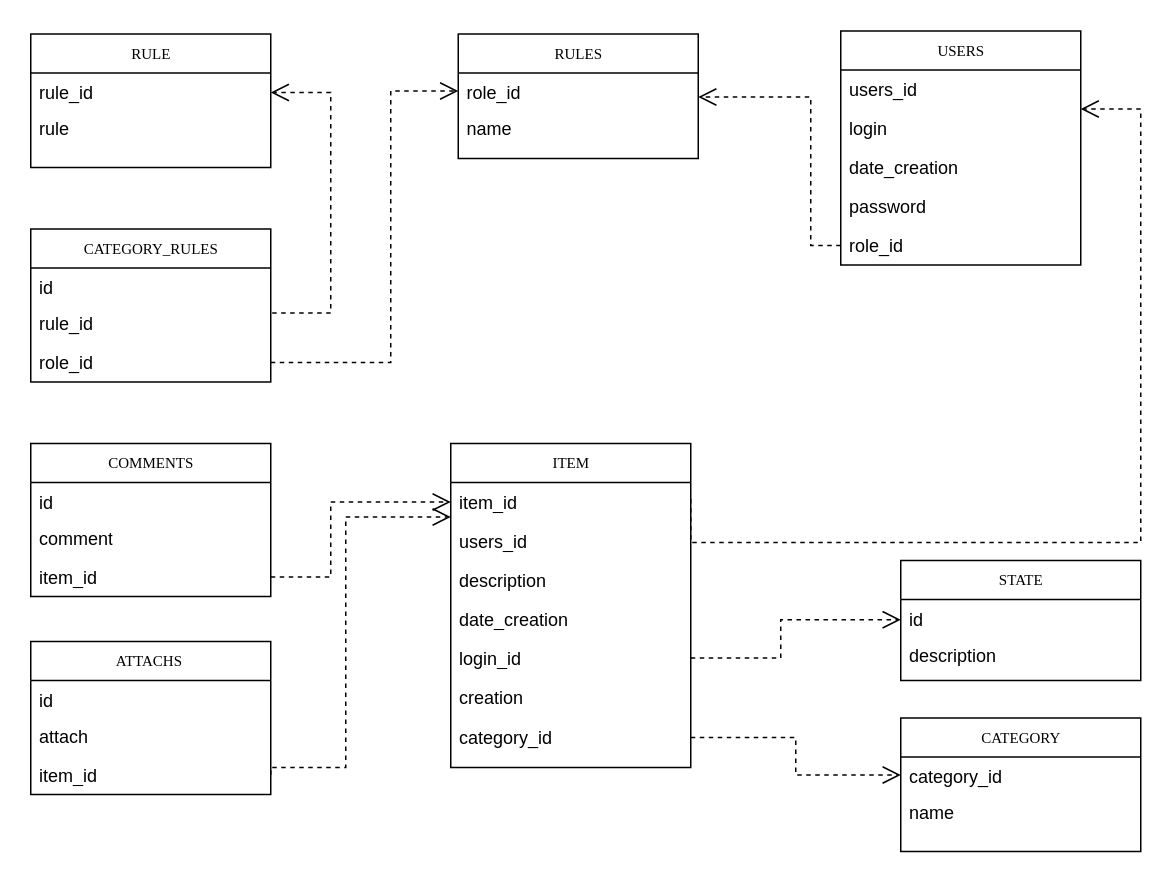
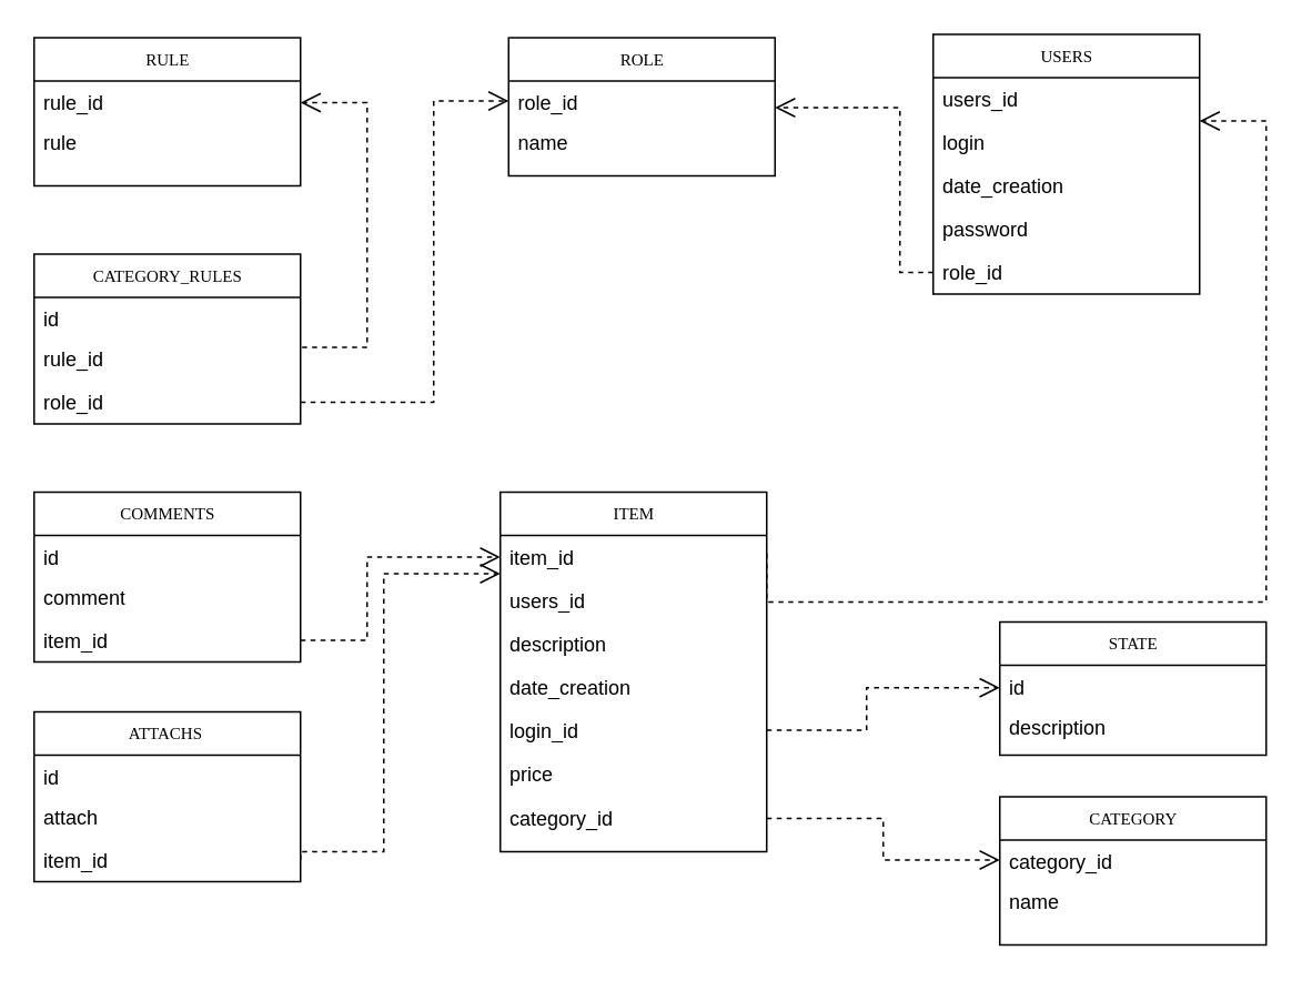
- <mxCell id="8" value="RULES" style="swimlane;html=1;fontStyle=0;childLayout=stackLayout;horizontal=1;startSize=26;fillColor=none;horizontalStack=0;resizeParent=1;resizeLast=0;collapsible=1;marginBottom=0;swimlaneFillColor=#ffffff;rounded=0;shadow=0;comic=0;labelBackgroundColor=none;strokeColor=#000000;strokeWidth=1;fontFamily=Verdana;fontSize=10;fontColor=#000000;align=center;" parent="1" vertex="1"><mxGeometry x="305" y="22" width="160" height="83" as="geometry" /></mxCell>
+ <mxCell id="8" value="ROLE" style="swimlane;html=1;fontStyle=0;childLayout=stackLayout;horizontal=1;startSize=26;fillColor=none;horizontalStack=0;resizeParent=1;resizeLast=0;collapsible=1;marginBottom=0;swimlaneFillColor=#ffffff;rounded=0;shadow=0;comic=0;labelBackgroundColor=none;strokeColor=#000000;strokeWidth=1;fontFamily=Verdana;fontSize=10;fontColor=#000000;align=center;" parent="1" vertex="1"><mxGeometry x="305" y="22" width="160" height="83" as="geometry" /></mxCell>
- <mxCell id="27" value="creation" style="text;html=1;strokeColor=none;fillColor=none;align=left;verticalAlign=top;spacingLeft=4;spacingRight=4;whiteSpace=wrap;overflow=hidden;rotatable=0;points=[[0,0.5],[1,0.5]];portConstraint=eastwest;" vertex="1" parent="21"><mxGeometry y="156" width="160" height="26" as="geometry" /></mxCell>
+ <mxCell id="27" value="price" style="text;html=1;strokeColor=none;fillColor=none;align=left;verticalAlign=top;spacingLeft=4;spacingRight=4;whiteSpace=wrap;overflow=hidden;rotatable=0;points=[[0,0.5],[1,0.5]];portConstraint=eastwest;" vertex="1" parent="21"><mxGeometry y="156" width="160" height="26" as="geometry" /></mxCell>
